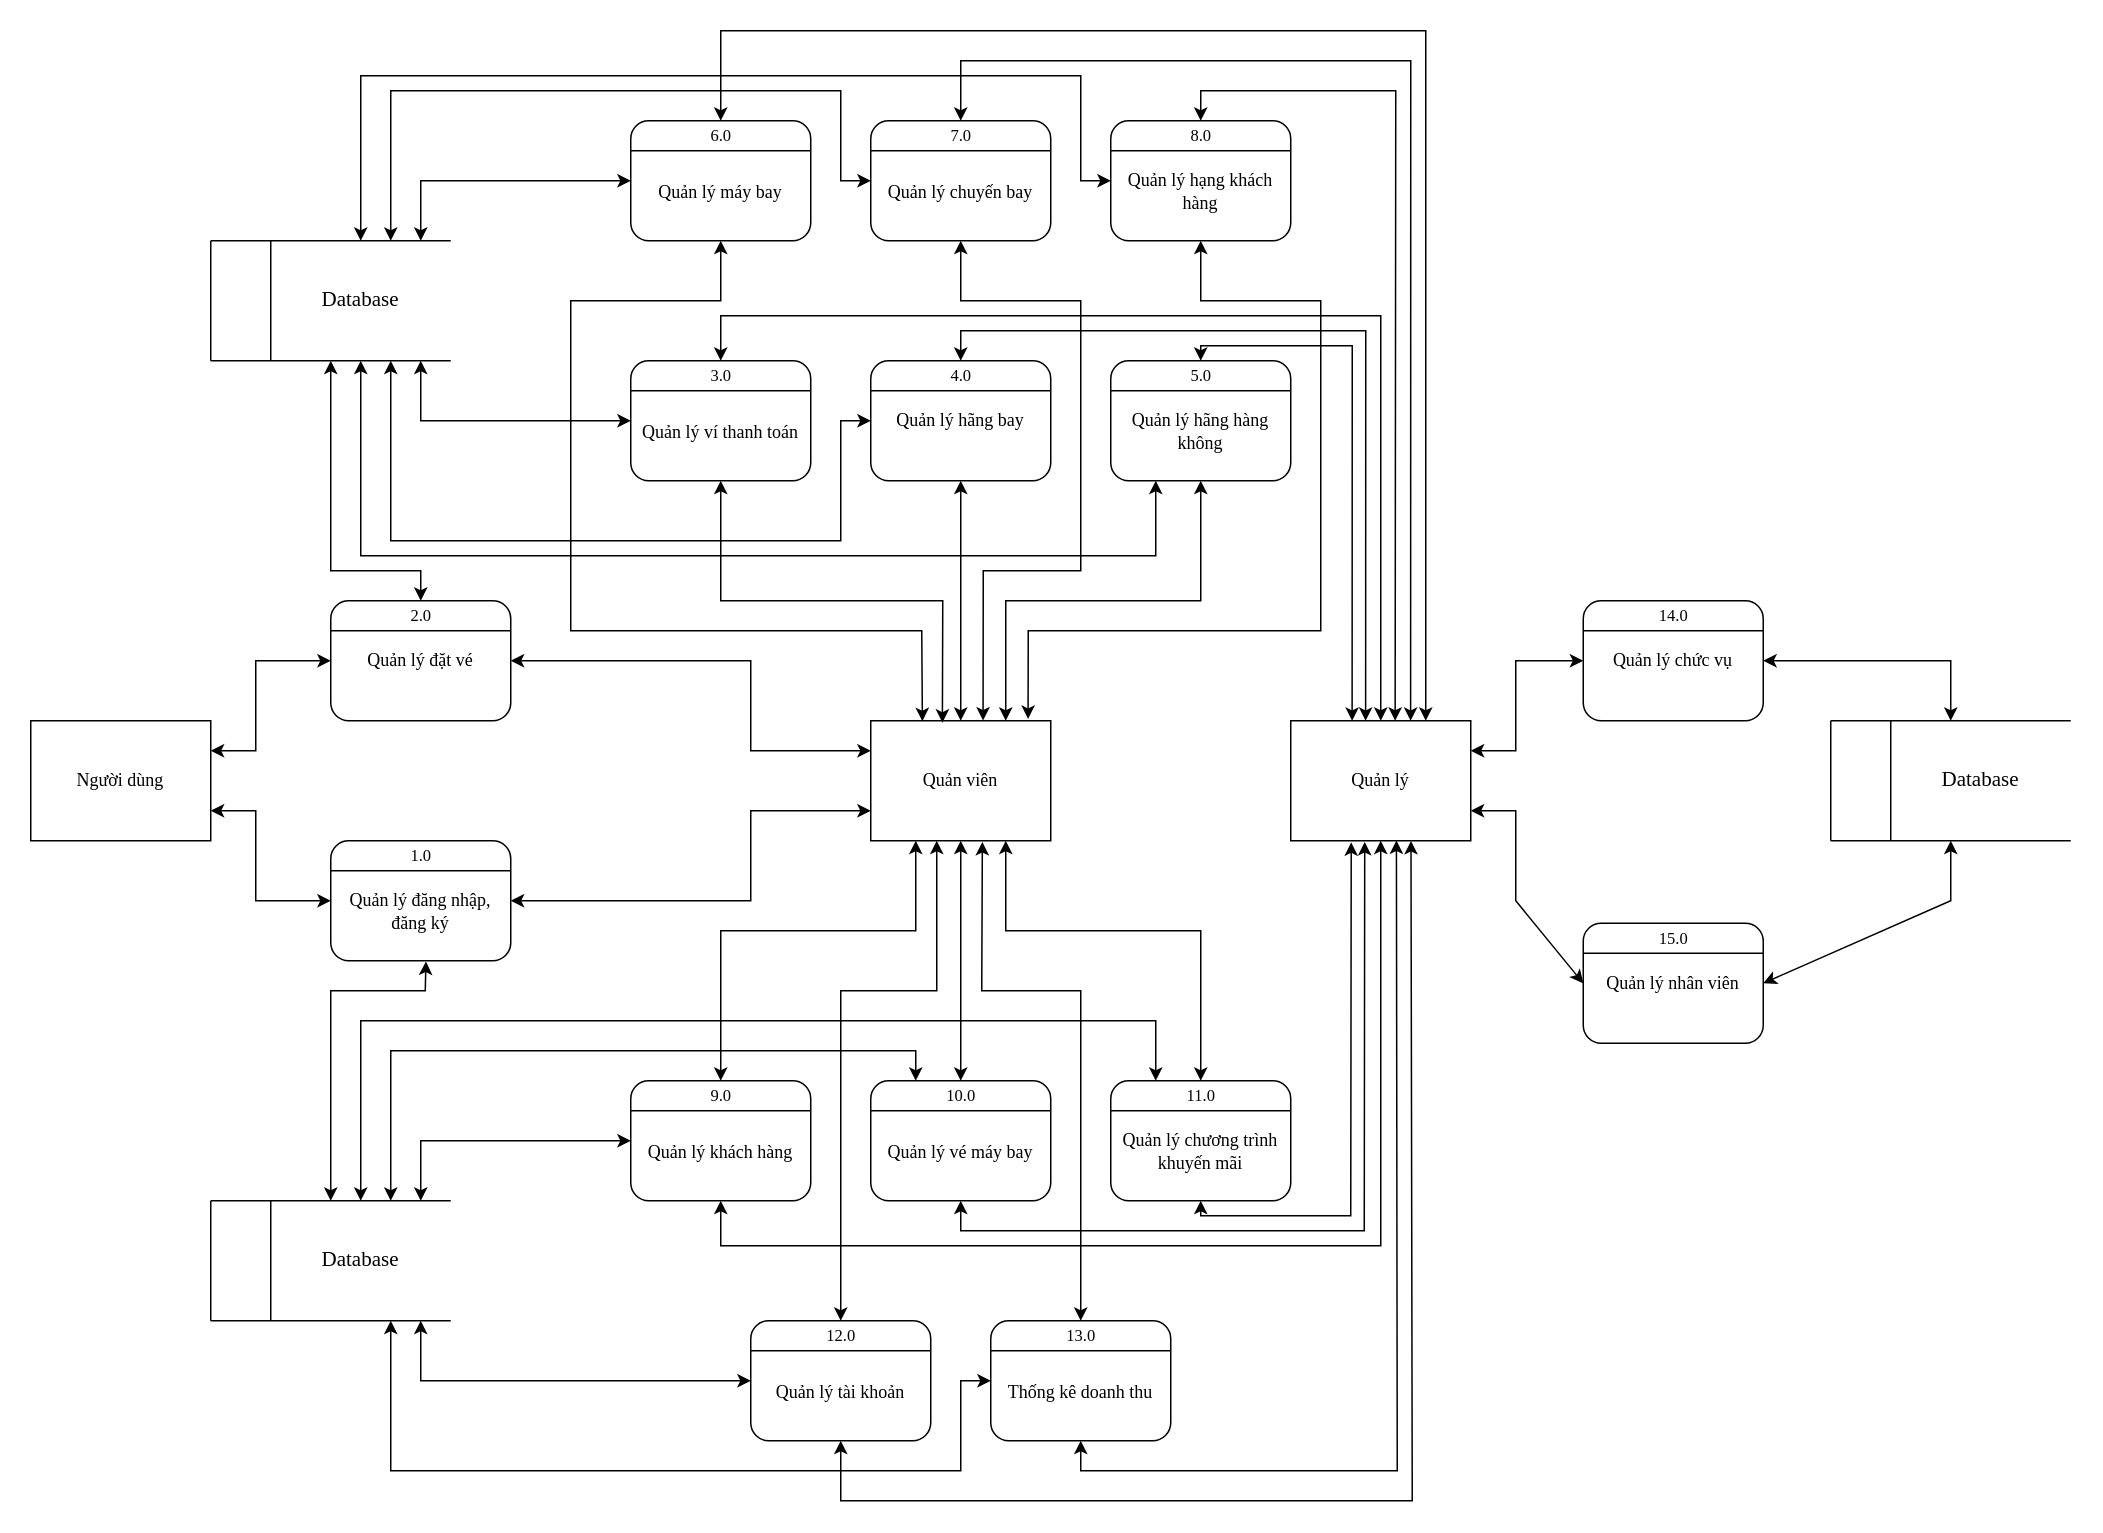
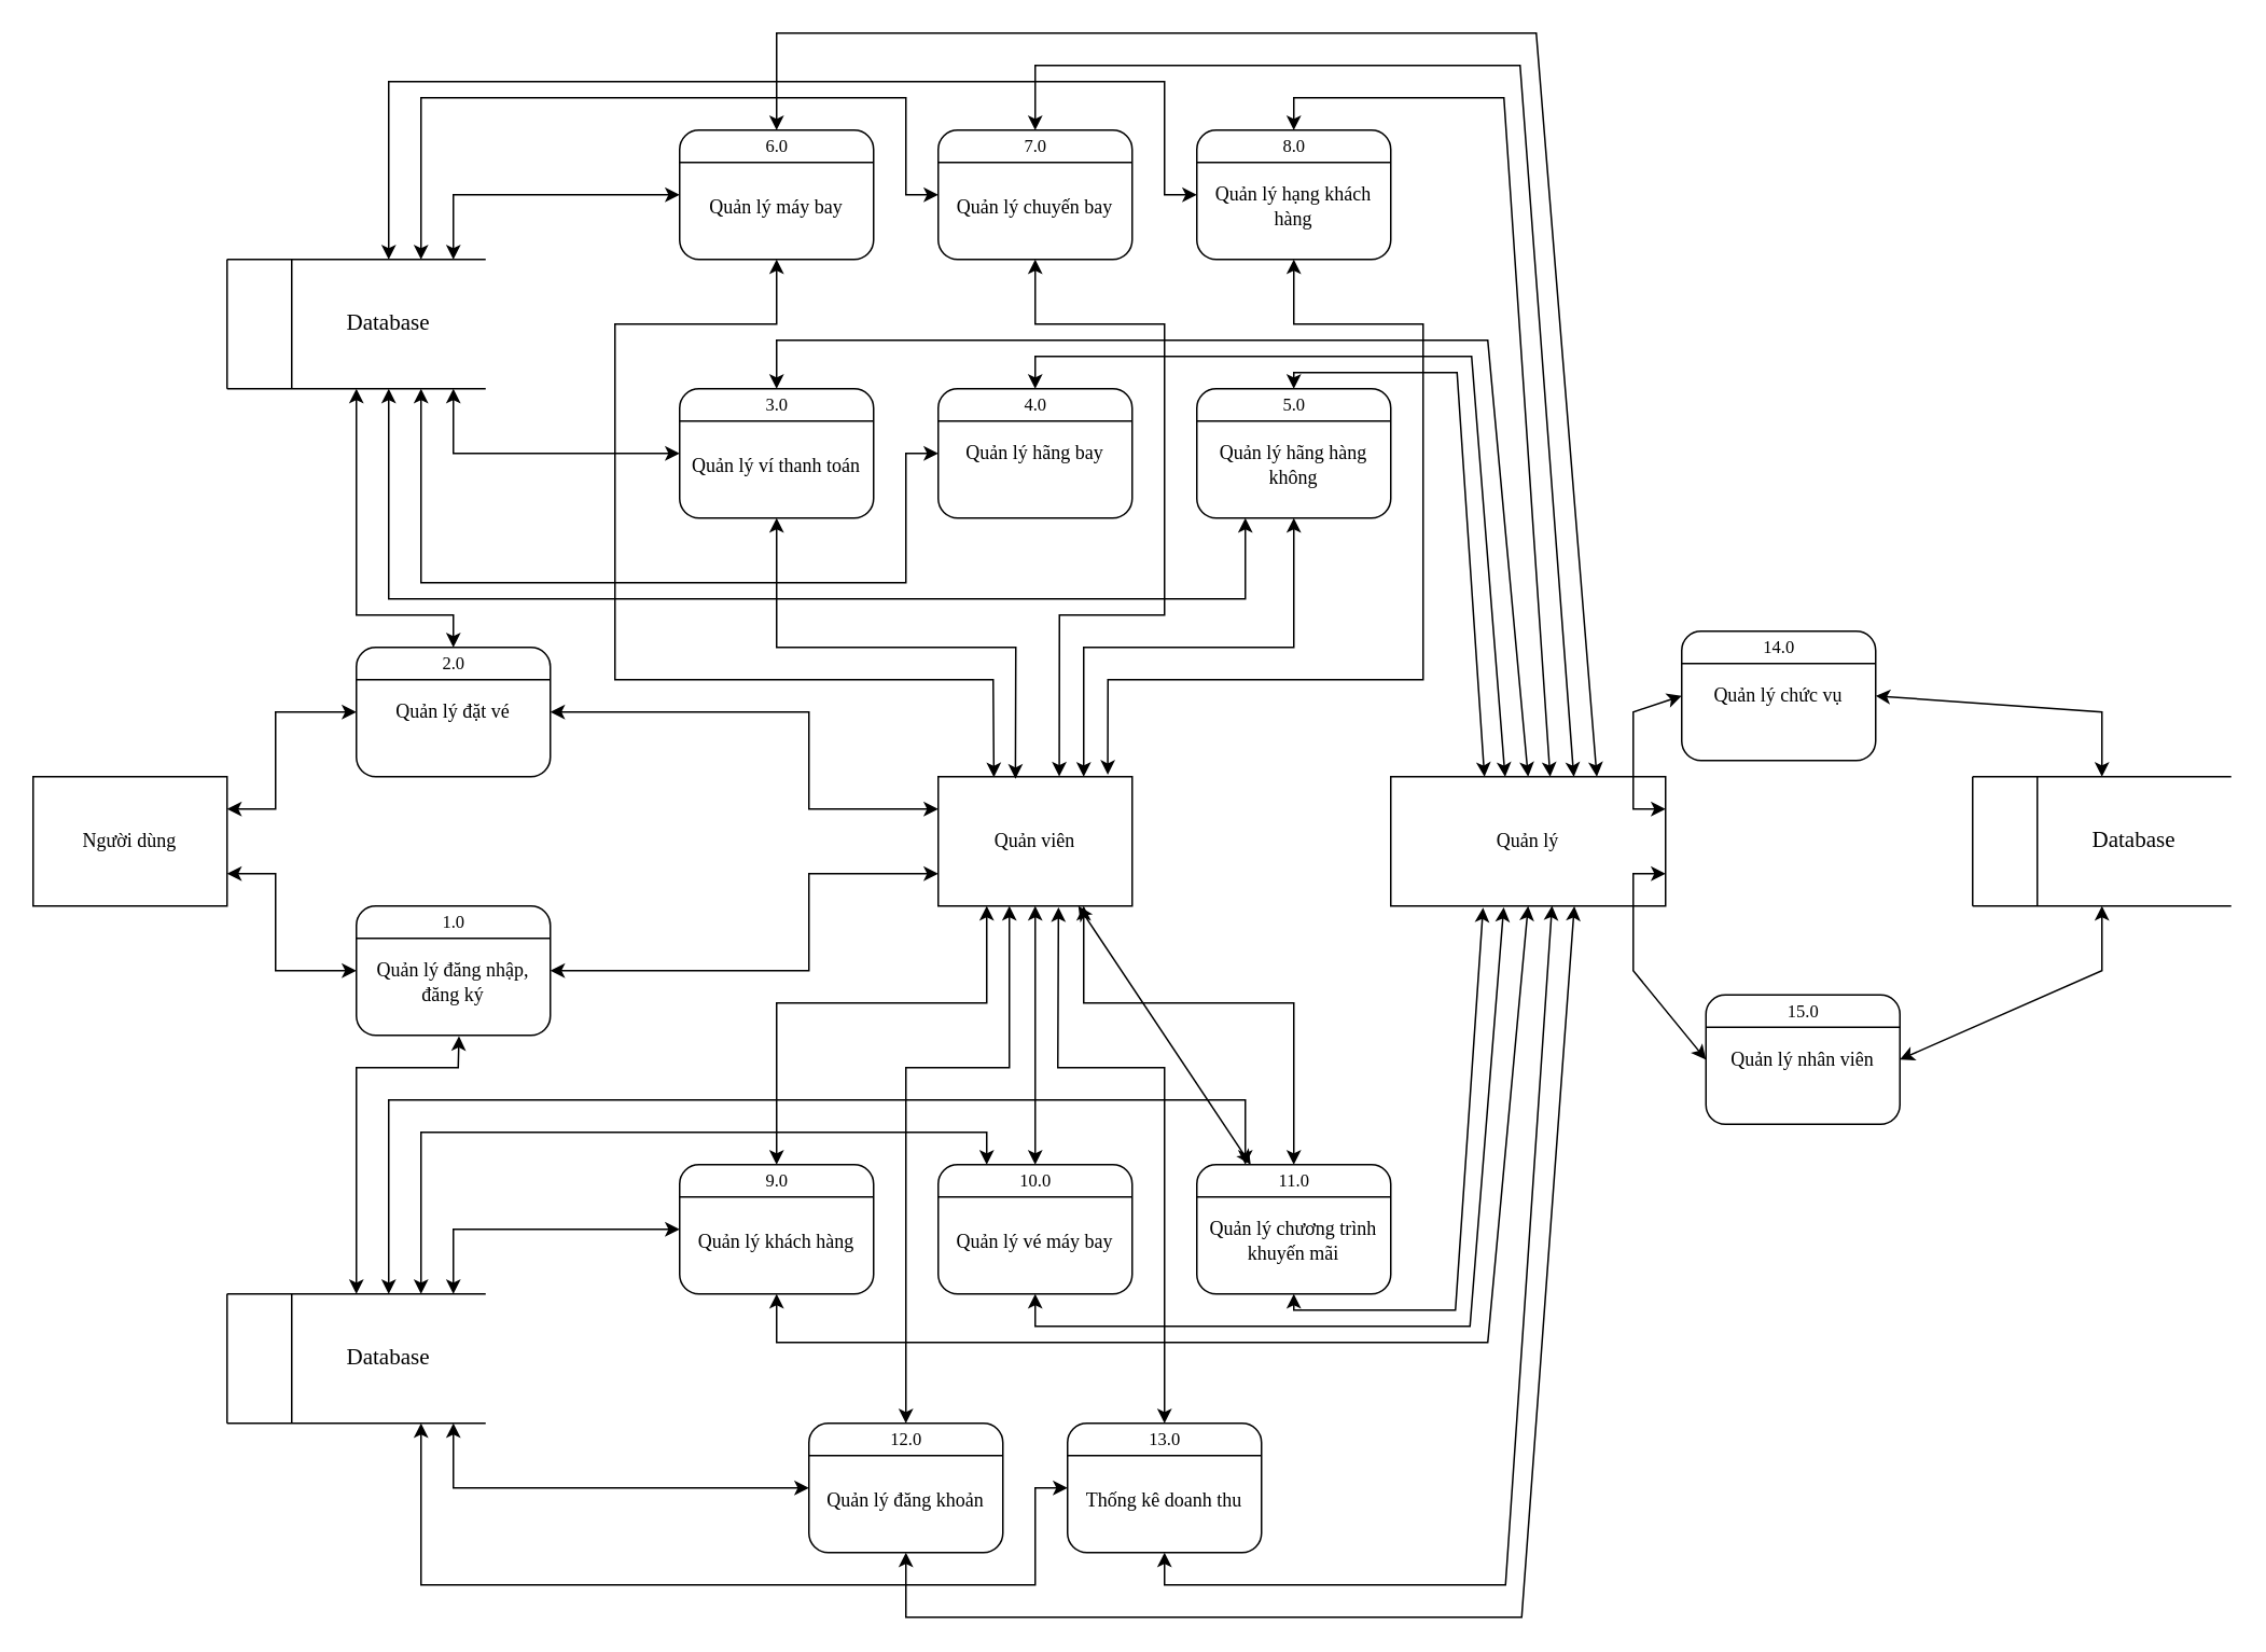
- <mxCell id="48" value="" style="endArrow=classic;startArrow=classic;html=1;rounded=0;fontFamily=Verdana;entryX=0.5;entryY=1;entryDx=0;entryDy=0;" edge="1" parent="1" source="3" target="12"><mxGeometry width="50" height="50" relative="1" as="geometry"><mxPoint x="500" y="600" as="sourcePoint" /><mxPoint x="550" y="550" as="targetPoint" /></mxGeometry></mxCell>
+ <mxCell id="48" value="" style="endArrow=classic;startArrow=classic;html=1;rounded=0;fontFamily=Verdana;" edge="1" parent="1" source="3" target="26"><mxGeometry width="50" height="50" relative="1" as="geometry"><mxPoint x="500" y="600" as="sourcePoint" /><mxPoint x="550" y="550" as="targetPoint" /></mxGeometry></mxCell>
- <mxCell id="32" value="Quản lý chức vụ" style="rounded=1;whiteSpace=wrap;html=1;fontFamily=Verdana;" vertex="1" parent="1"><mxGeometry x="1055" y="400" width="120" height="80" as="geometry" /></mxCell>
+ <mxCell id="32" value="Quản lý chức vụ" style="rounded=1;whiteSpace=wrap;html=1;fontFamily=Verdana;" vertex="1" parent="1"><mxGeometry x="1040" y="390" width="120" height="80" as="geometry" /></mxCell>
- <mxCell id="4" value="Quản lý" style="rounded=0;whiteSpace=wrap;html=1;fontFamily=Verdana;" vertex="1" parent="1"><mxGeometry x="860" y="480" width="120" height="80" as="geometry" /></mxCell>
+ <mxCell id="4" value="Quản lý" style="rounded=0;whiteSpace=wrap;html=1;fontFamily=Verdana;" vertex="1" parent="1"><mxGeometry x="860" y="480" width="170" height="80" as="geometry" /></mxCell>
- <mxCell id="28" value="&lt;br&gt;Quản lý tài khoản" style="rounded=1;whiteSpace=wrap;html=1;fontFamily=Verdana;" vertex="1" parent="1"><mxGeometry x="500" y="880" width="120" height="80" as="geometry" /></mxCell>
+ <mxCell id="28" value="&lt;br&gt;Quản lý đăng khoản" style="rounded=1;whiteSpace=wrap;html=1;fontFamily=Verdana;" vertex="1" parent="1"><mxGeometry x="500" y="880" width="120" height="80" as="geometry" /></mxCell>
